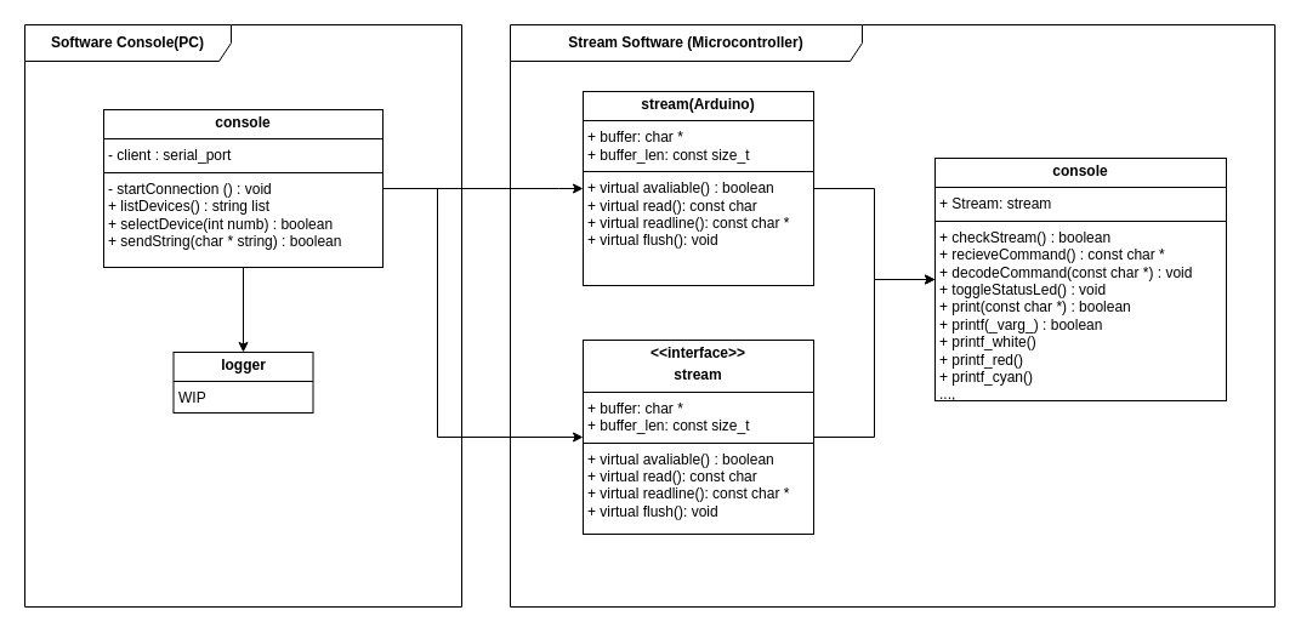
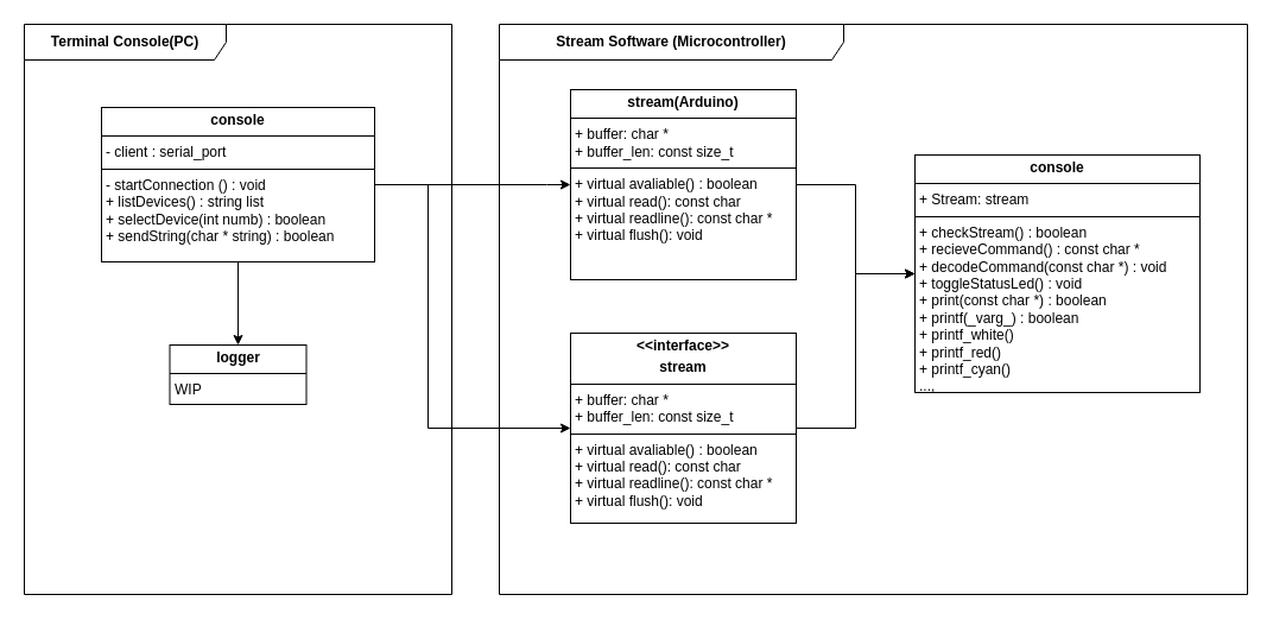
- <mxCell id="8" value="&lt;span style=&quot;font-weight: 700;&quot;&gt;Software Console(PC)&lt;/span&gt;" style="shape=umlFrame;whiteSpace=wrap;html=1;pointerEvents=0;width=170;height=30;" vertex="1" parent="1"><mxGeometry x="20" y="20" width="360" height="480" as="geometry" /></mxCell>
+ <mxCell id="8" value="&lt;span style=&quot;font-weight: 700;&quot;&gt;Terminal Console(PC)&lt;/span&gt;" style="shape=umlFrame;whiteSpace=wrap;html=1;pointerEvents=0;width=170;height=30;" vertex="1" parent="1"><mxGeometry x="20" y="20" width="360" height="480" as="geometry" /></mxCell>
